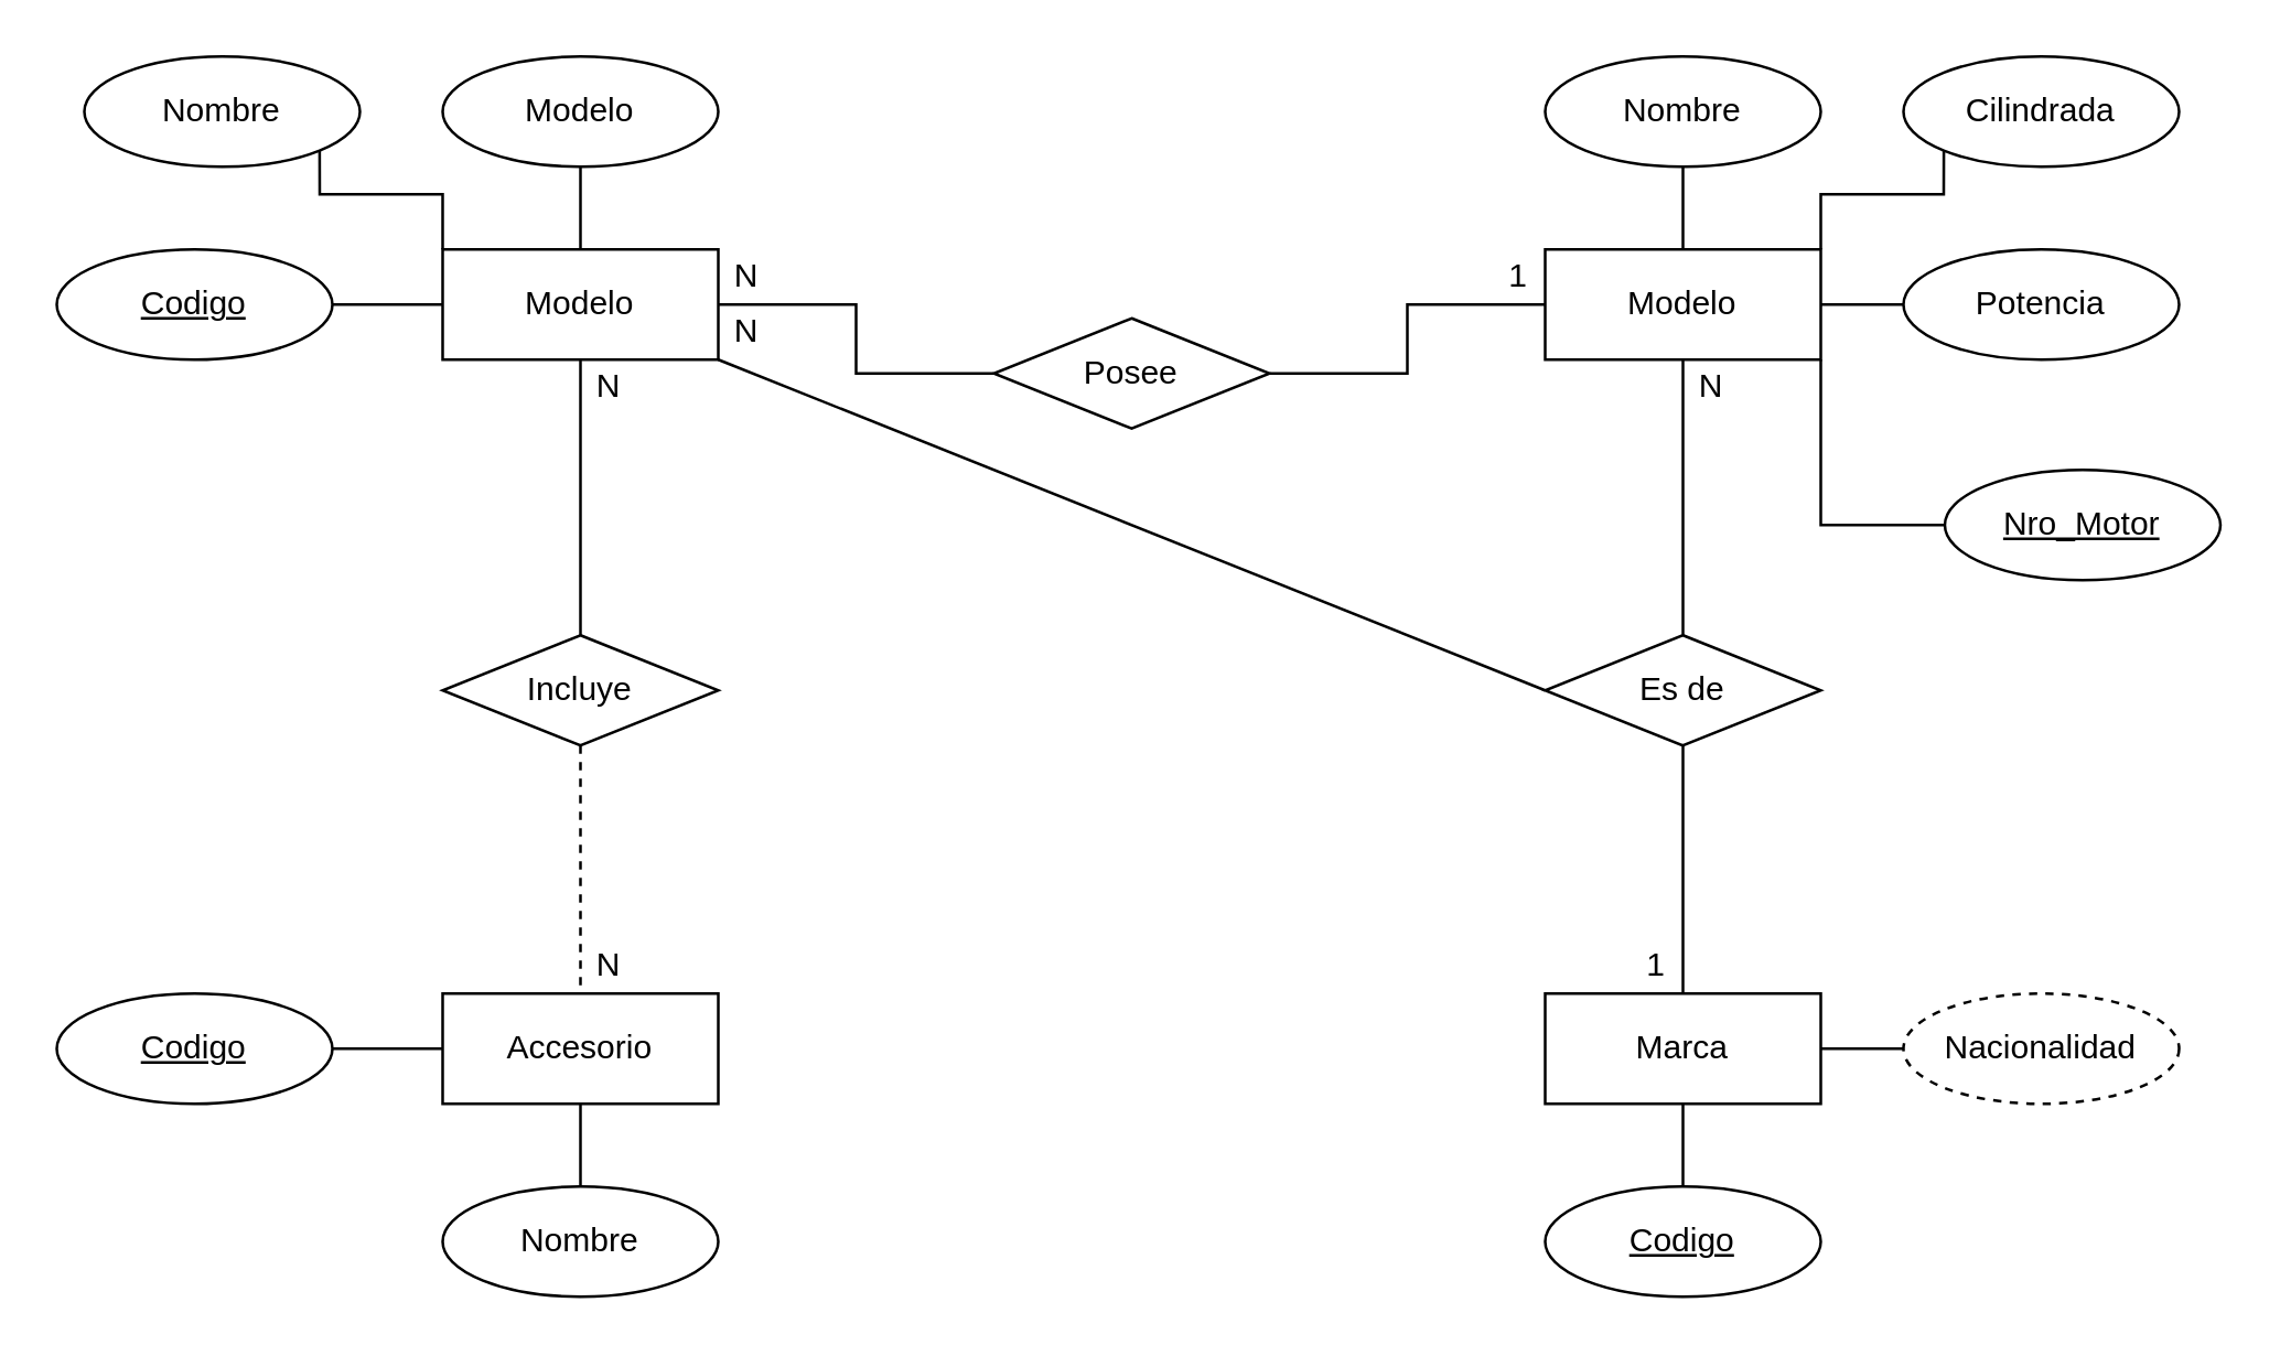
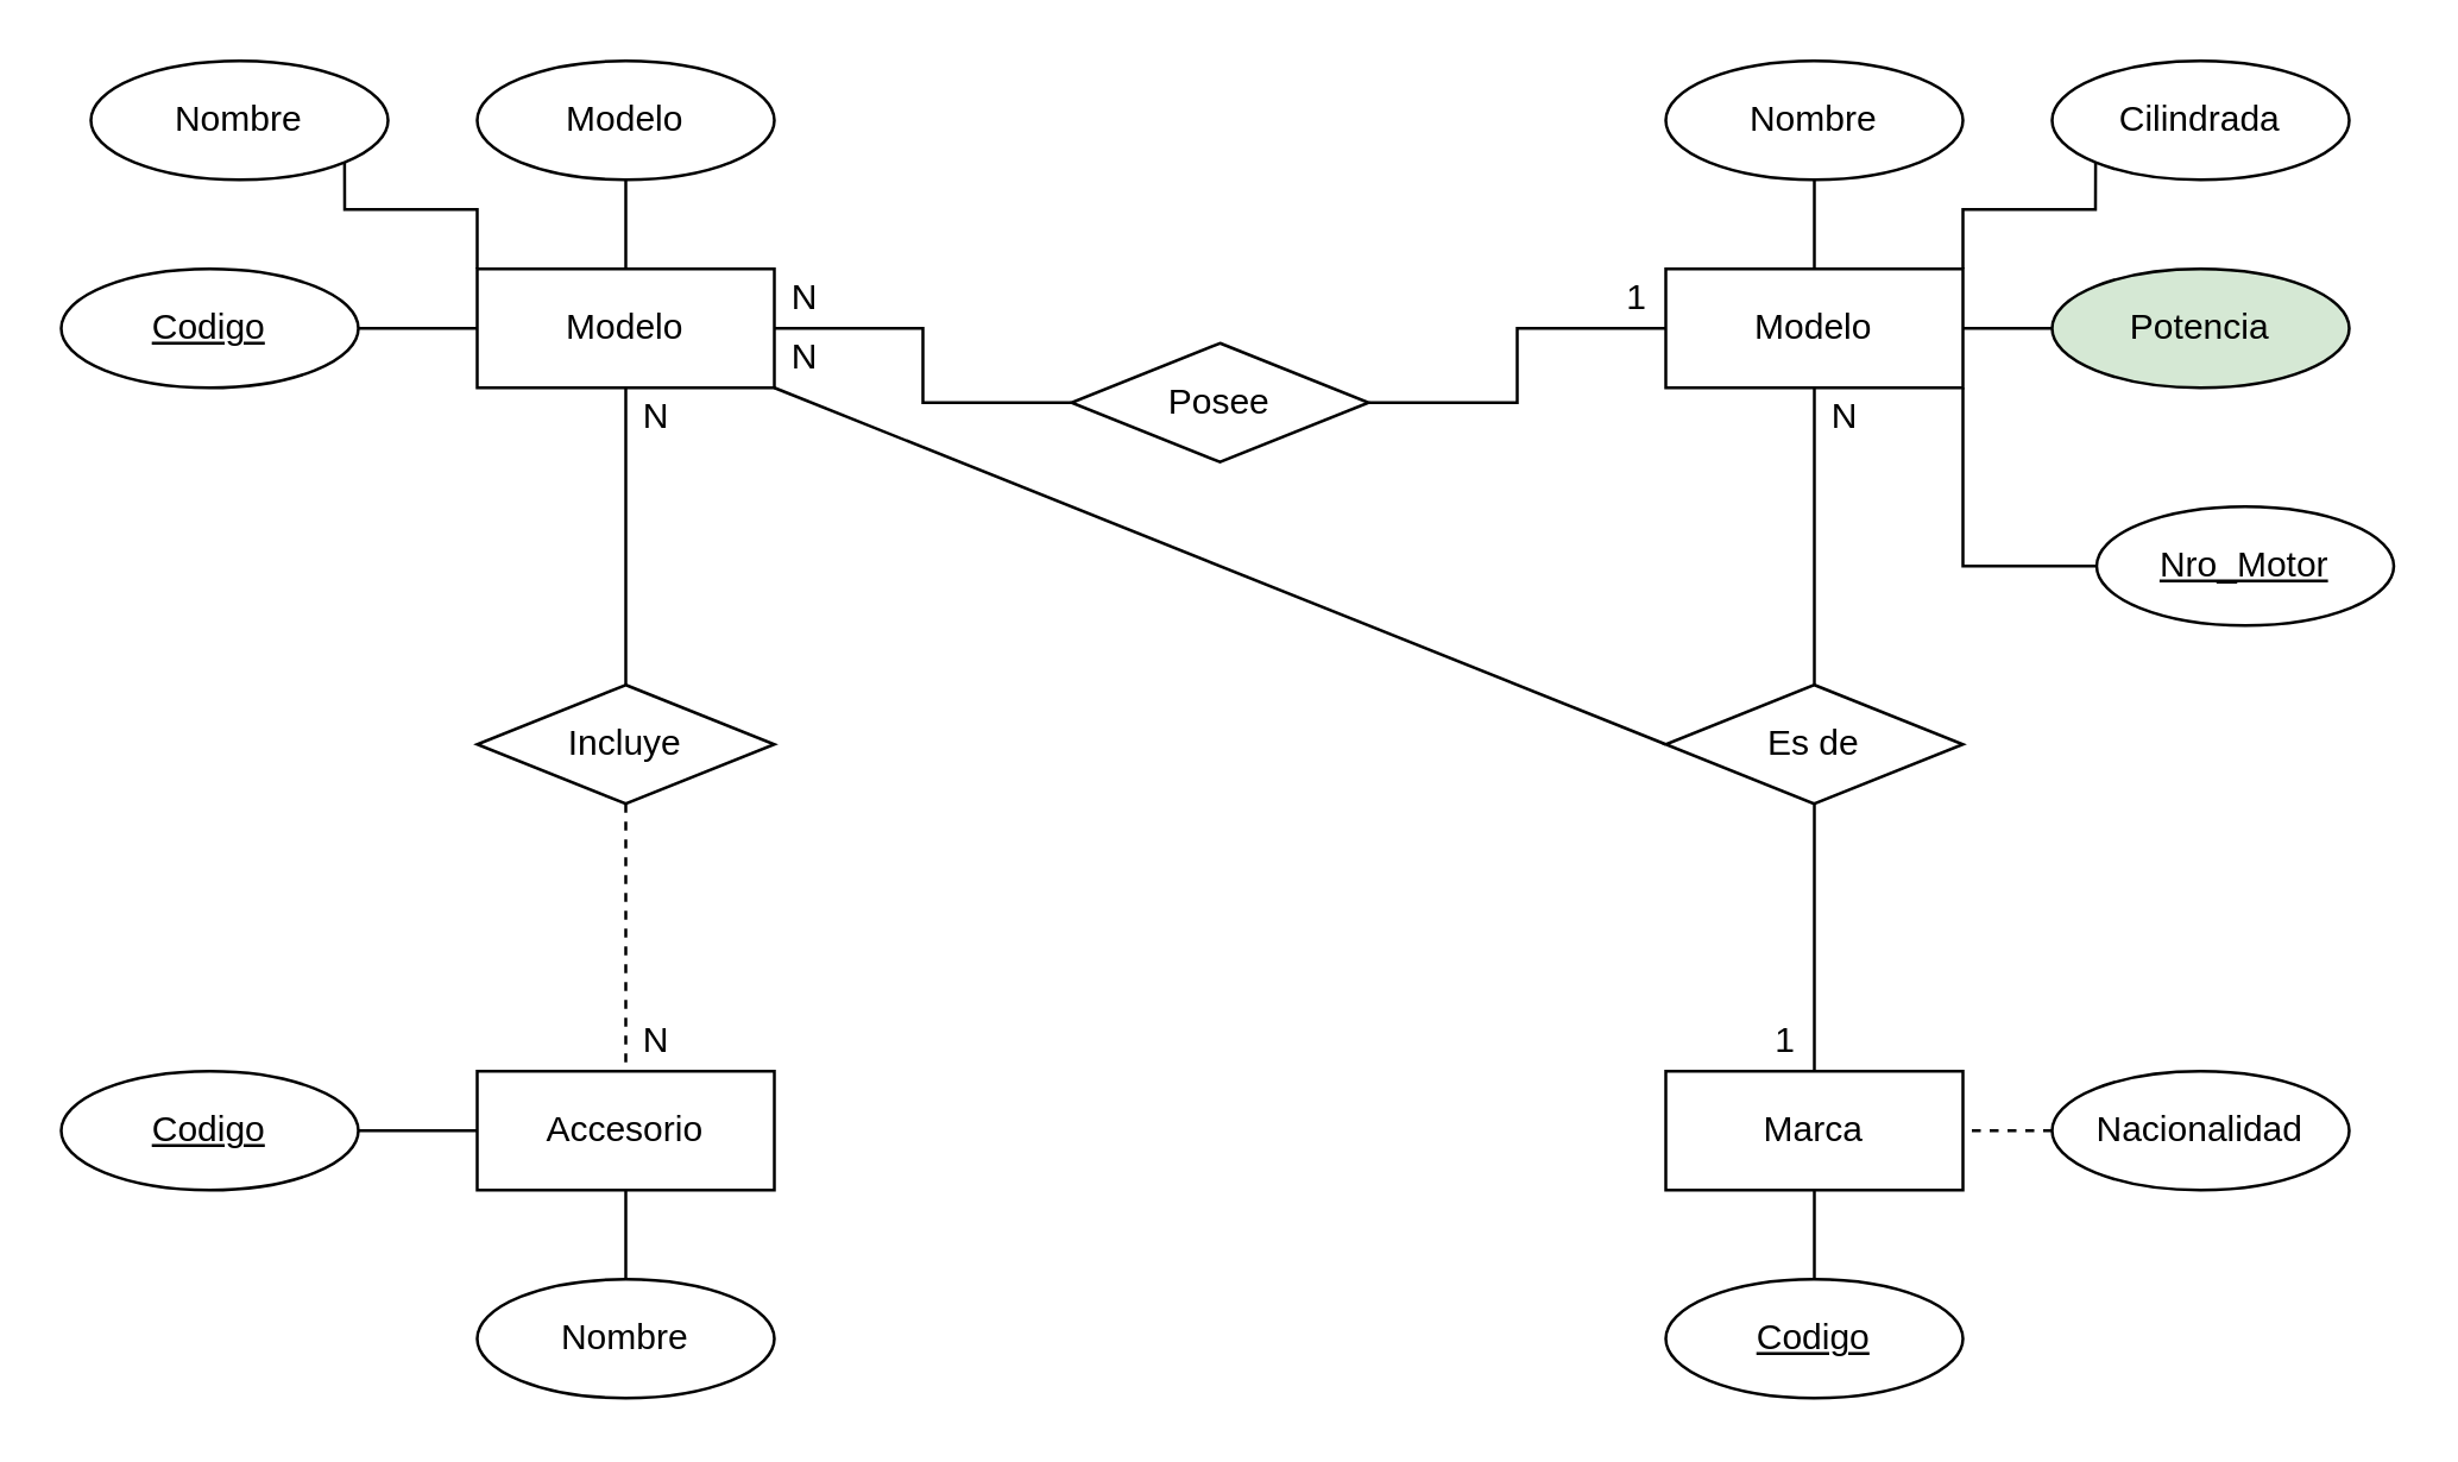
- <mxCell id="27" value="Potencia" style="ellipse;whiteSpace=wrap;html=1;align=center;" vertex="1" parent="1"><mxGeometry x="690" y="90" width="100" height="40" as="geometry" /></mxCell>
+ <mxCell id="27" value="Potencia" style="ellipse;whiteSpace=wrap;html=1;align=center;fillColor=#d5e8d4;" vertex="1" parent="1"><mxGeometry x="690" y="90" width="100" height="40" as="geometry" /></mxCell>
- <mxCell id="33" style="edgeStyle=orthogonalEdgeStyle;rounded=0;orthogonalLoop=1;jettySize=auto;html=1;exitX=0;exitY=0.5;exitDx=0;exitDy=0;entryX=1;entryY=0.5;entryDx=0;entryDy=0;endArrow=none;endFill=0;" edge="1" parent="1" source="34" target="30"><mxGeometry relative="1" as="geometry" /></mxCell>
+ <mxCell id="33" style="edgeStyle=orthogonalEdgeStyle;rounded=0;orthogonalLoop=1;jettySize=auto;html=1;exitX=0;exitY=0.5;exitDx=0;exitDy=0;entryX=1;entryY=0.5;entryDx=0;entryDy=0;endArrow=none;endFill=0;dashed=1;" edge="1" parent="1" source="34" target="30"><mxGeometry relative="1" as="geometry" /></mxCell>
- <mxCell id="34" value="Nacionalidad" style="ellipse;whiteSpace=wrap;html=1;align=center;dashed=1;" vertex="1" parent="1"><mxGeometry x="690" y="360" width="100" height="40" as="geometry" /></mxCell>
+ <mxCell id="34" value="Nacionalidad" style="ellipse;whiteSpace=wrap;html=1;align=center;" vertex="1" parent="1"><mxGeometry x="690" y="360" width="100" height="40" as="geometry" /></mxCell>
